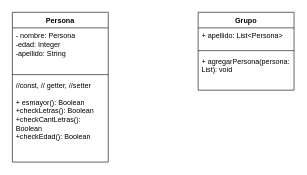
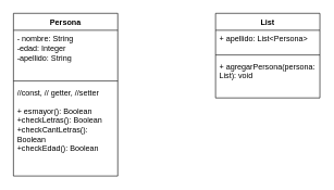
- <mxCell id="6" value="Grupo" style="swimlane;fontStyle=1;align=center;verticalAlign=top;childLayout=stackLayout;horizontal=1;startSize=26;horizontalStack=0;resizeParent=1;resizeParentMax=0;resizeLast=0;collapsible=1;marginBottom=0;whiteSpace=wrap;html=1;" vertex="1" parent="1"><mxGeometry x="330" y="20" width="160" height="130" as="geometry" /></mxCell>
+ <mxCell id="6" value="List" style="swimlane;fontStyle=1;align=center;verticalAlign=top;childLayout=stackLayout;horizontal=1;startSize=26;horizontalStack=0;resizeParent=1;resizeParentMax=0;resizeLast=0;collapsible=1;marginBottom=0;whiteSpace=wrap;html=1;" vertex="1" parent="1"><mxGeometry x="330" y="20" width="160" height="130" as="geometry" /></mxCell>
- <mxCell id="3" value="- nombre: Persona&lt;div&gt;-edad: Integer&lt;/div&gt;&lt;div&gt;-apellido: String&lt;/div&gt;" style="text;strokeColor=none;fillColor=none;align=left;verticalAlign=top;spacingLeft=4;spacingRight=4;overflow=hidden;rotatable=0;points=[[0,0.5],[1,0.5]];portConstraint=eastwest;whiteSpace=wrap;html=1;" vertex="1" parent="2"><mxGeometry y="26" width="160" height="74" as="geometry" /></mxCell>
+ <mxCell id="3" value="- nombre: String&lt;div&gt;-edad: Integer&lt;/div&gt;&lt;div&gt;-apellido: String&lt;/div&gt;" style="text;strokeColor=none;fillColor=none;align=left;verticalAlign=top;spacingLeft=4;spacingRight=4;overflow=hidden;rotatable=0;points=[[0,0.5],[1,0.5]];portConstraint=eastwest;whiteSpace=wrap;html=1;" vertex="1" parent="2"><mxGeometry y="26" width="160" height="74" as="geometry" /></mxCell>
